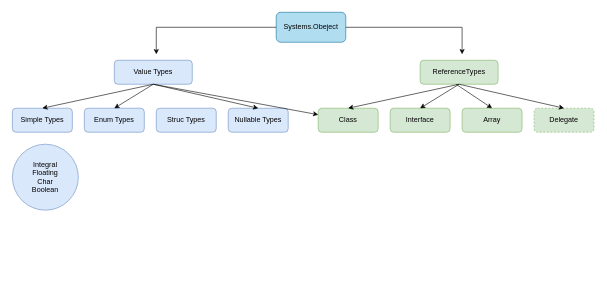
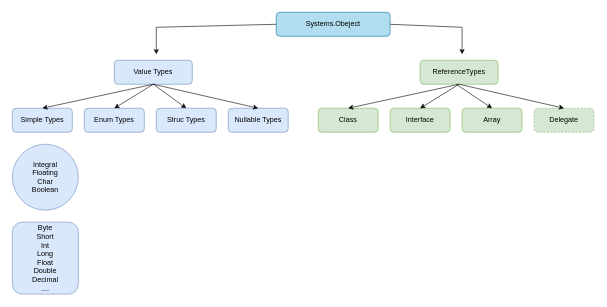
- <mxCell id="2" value="Systems.Obeject" style="rounded=1;whiteSpace=wrap;html=1;fillColor=#b1ddf0;strokeColor=#10739e;" vertex="1" parent="1"><mxGeometry x="460" y="20" width="116" height="50" as="geometry" /></mxCell>
+ <mxCell id="2" value="Systems.Obeject" style="rounded=1;whiteSpace=wrap;html=1;fillColor=#b1ddf0;strokeColor=#10739e;" vertex="1" parent="1"><mxGeometry x="460" y="20" width="190" height="40" as="geometry" /></mxCell>
- <mxCell id="19" value="" style="endArrow=classic;html=1;rounded=0;exitX=0.5;exitY=1;exitDx=0;exitDy=0;" edge="1" parent="1" source="3" target="9"><mxGeometry width="50" height="50" relative="1" as="geometry"><mxPoint x="275" y="160" as="sourcePoint" /><mxPoint x="90" y="200" as="targetPoint" /></mxGeometry></mxCell>
+ <mxCell id="19" value="" style="endArrow=classic;html=1;rounded=0;exitX=0.5;exitY=1;exitDx=0;exitDy=0;entryX=0.5;entryY=0;entryDx=0;entryDy=0;" edge="1" parent="1" source="3" target="6"><mxGeometry width="50" height="50" relative="1" as="geometry"><mxPoint x="275" y="160" as="sourcePoint" /><mxPoint x="90" y="200" as="targetPoint" /></mxGeometry></mxCell>
+ <mxCell id="14" value="Byte &lt;br&gt;Short&lt;br&gt;Int&lt;br&gt;Long&lt;br&gt;Float&lt;br&gt;Double&lt;br&gt;Decimal&lt;br&gt;...." style="rounded=1;whiteSpace=wrap;html=1;fillColor=#dae8fc;strokeColor=#6c8ebf;" vertex="1" parent="1"><mxGeometry x="20" y="370" width="110" height="120" as="geometry" /></mxCell>
